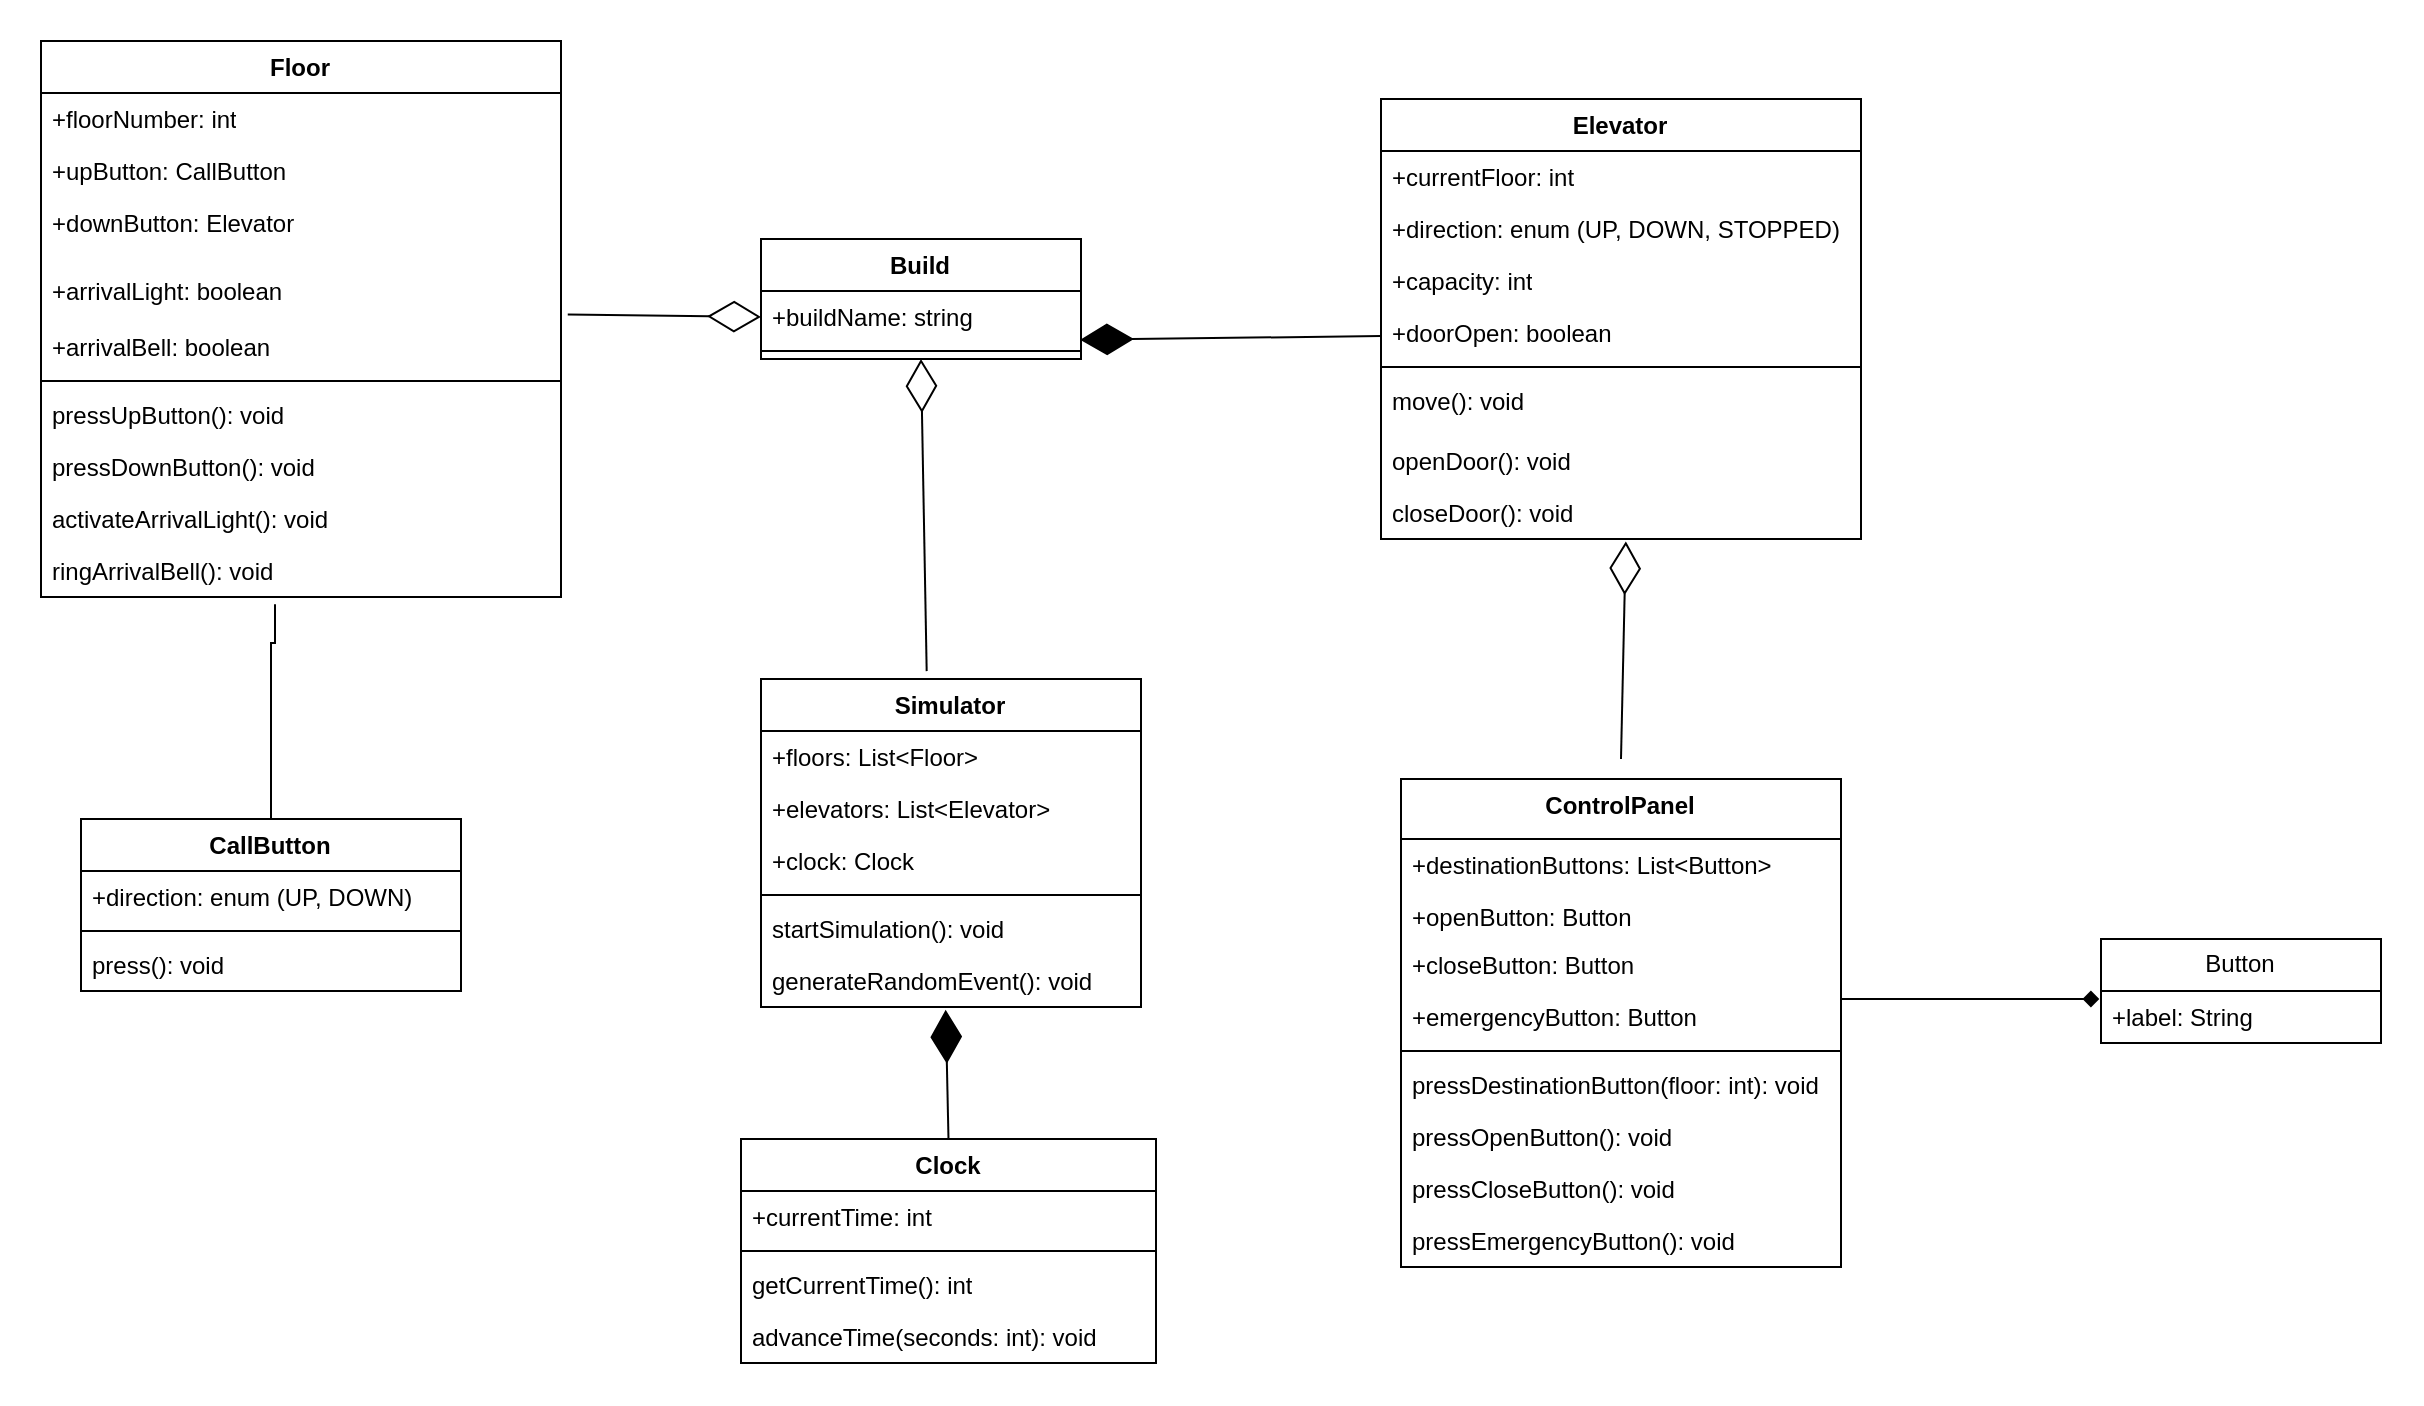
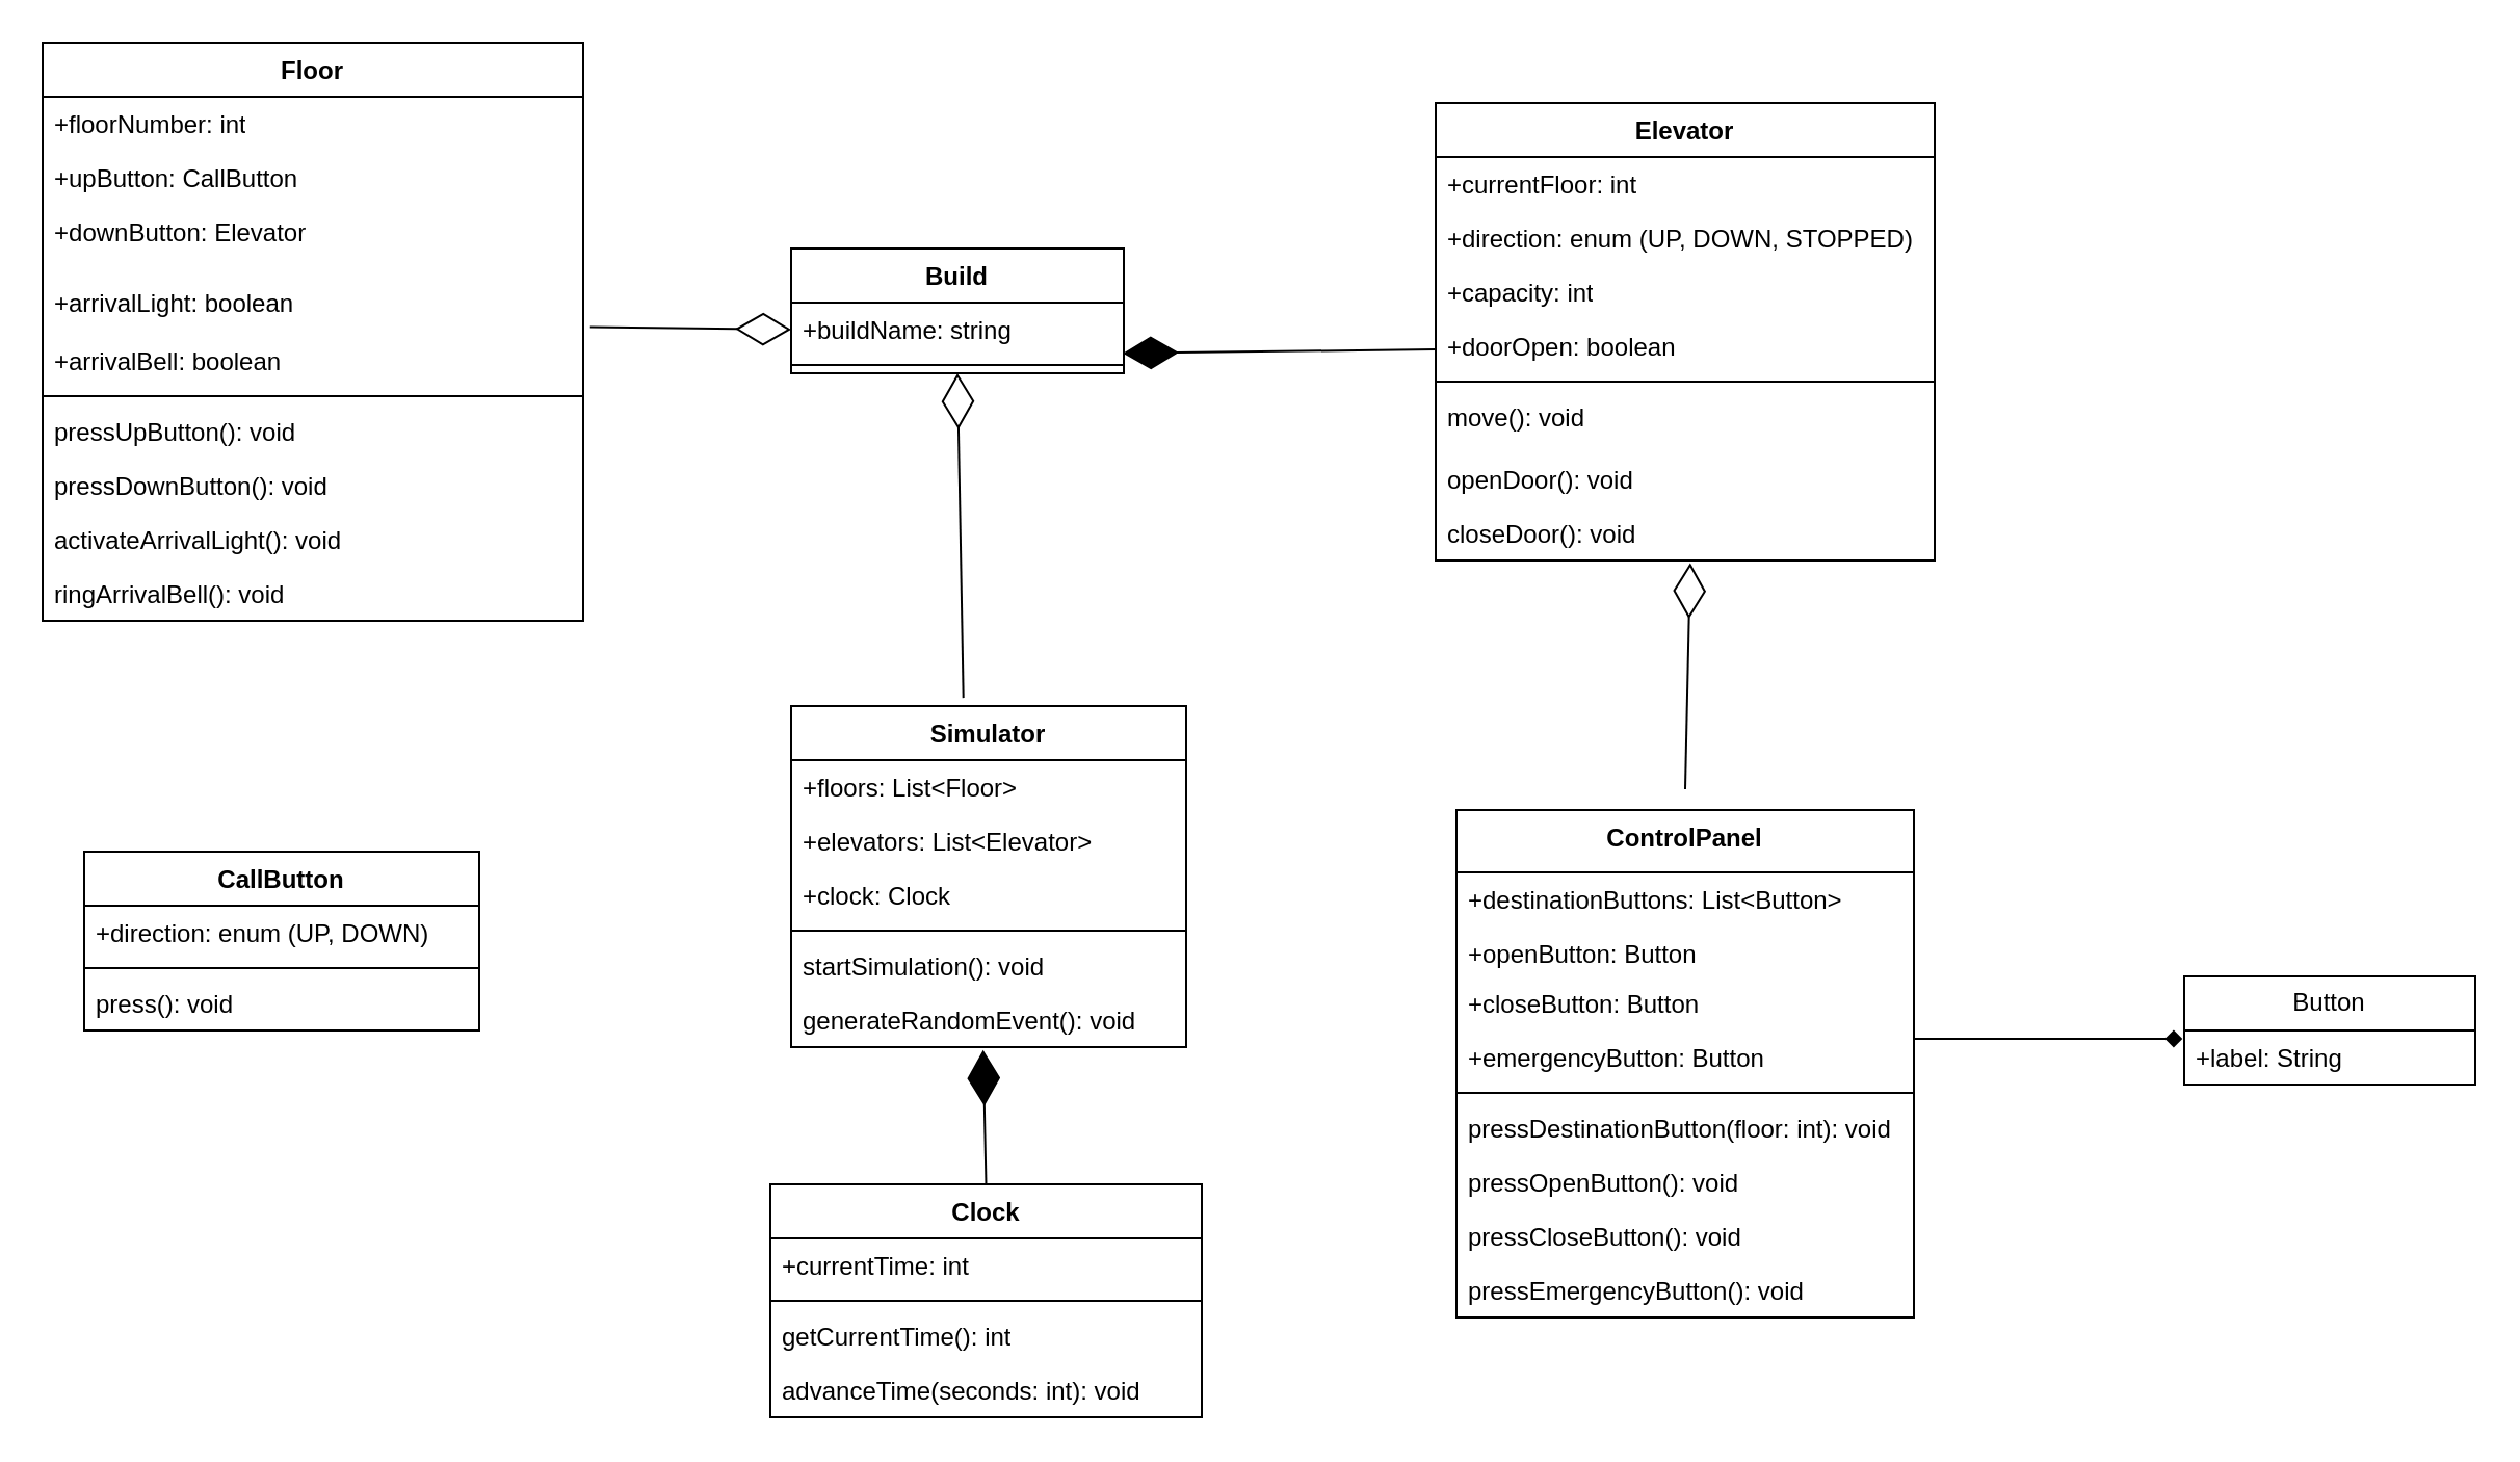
- <mxCell id="55" value="" style="endArrow=none;html=1;edgeStyle=orthogonalEdgeStyle;rounded=0;exitX=0.45;exitY=1.138;exitDx=0;exitDy=0;exitPerimeter=0;entryX=0.5;entryY=0;entryDx=0;entryDy=0;" edge="1" parent="1" source="21" target="22"><mxGeometry relative="1" as="geometry"><mxPoint x="480" y="519" as="sourcePoint" /><mxPoint x="640" y="519" as="targetPoint" /><Array as="points"><mxPoint x="135" y="321" /></Array></mxGeometry></mxCell>
